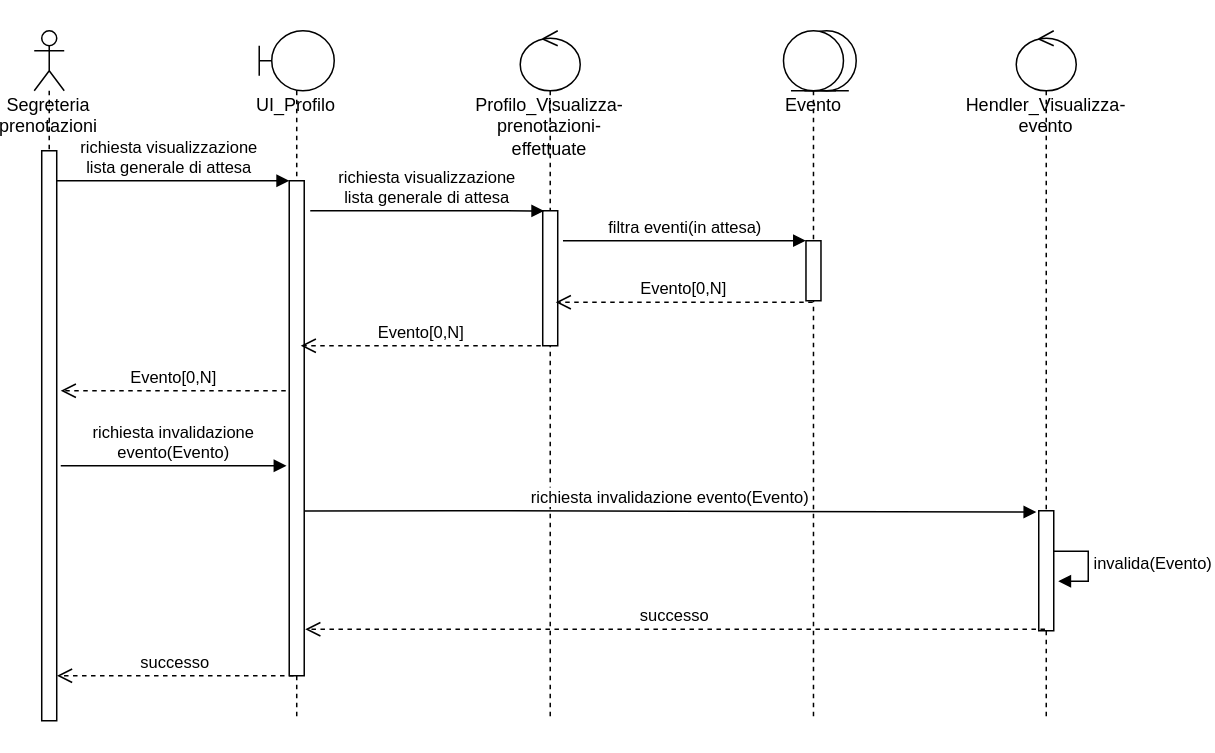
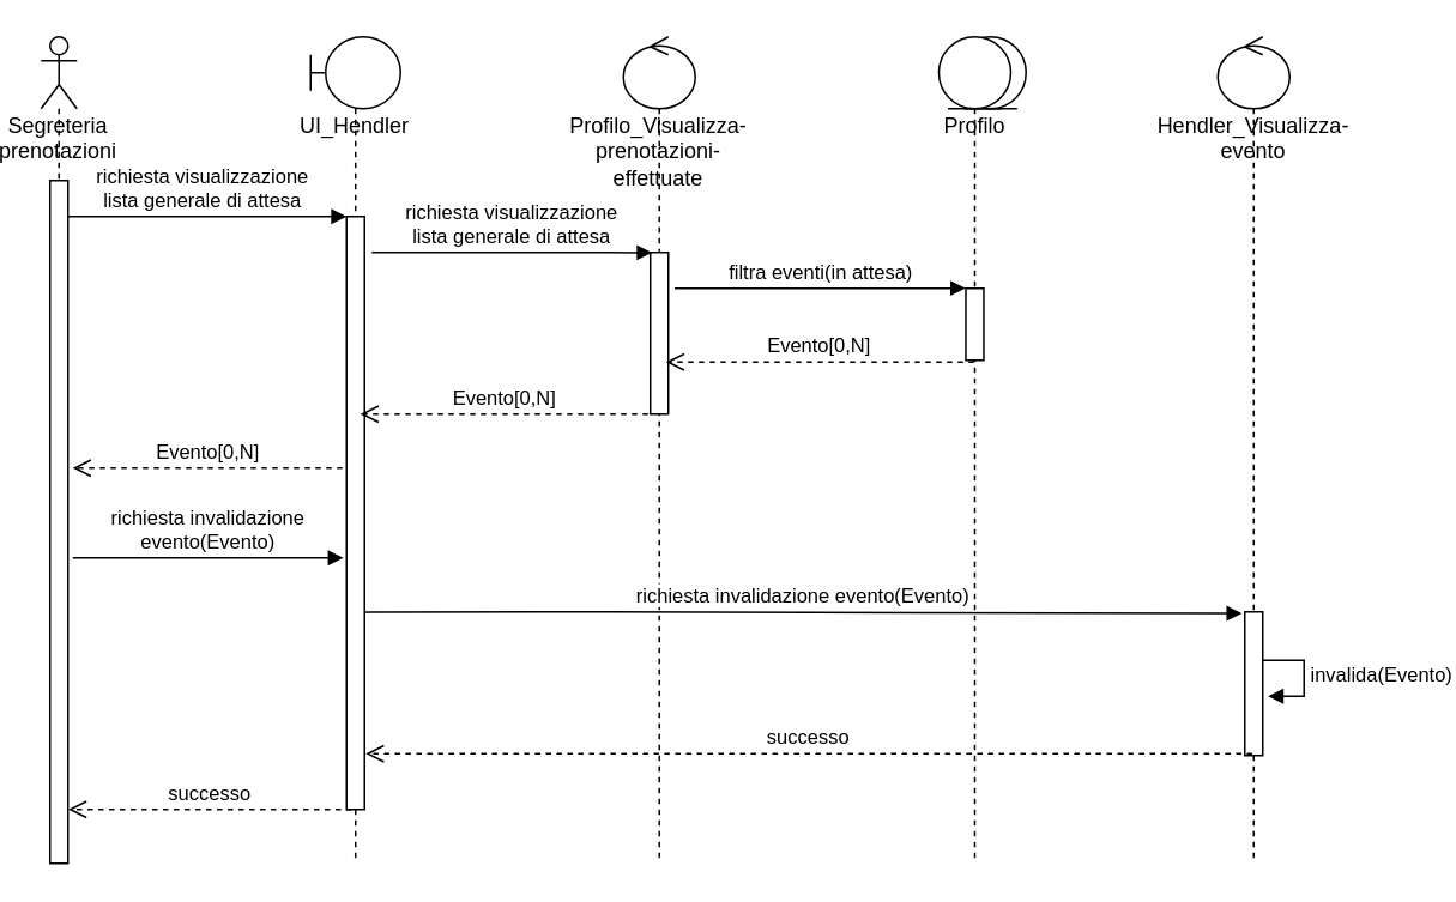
- <mxCell id="5" value="UI_Profilo" style="shape=umlLifeline;participant=umlBoundary;perimeter=lifelinePerimeter;whiteSpace=wrap;html=1;container=1;collapsible=0;recursiveResize=0;verticalAlign=top;spacingTop=36;outlineConnect=0;" vertex="1" parent="1"><mxGeometry x="170.32" y="20" width="50" height="460" as="geometry" /></mxCell>
+ <mxCell id="5" value="UI_Hendler" style="shape=umlLifeline;participant=umlBoundary;perimeter=lifelinePerimeter;whiteSpace=wrap;html=1;container=1;collapsible=0;recursiveResize=0;verticalAlign=top;spacingTop=36;outlineConnect=0;" vertex="1" parent="1"><mxGeometry x="170.32" y="20" width="50" height="460" as="geometry" /></mxCell>
- <mxCell id="7" value="Evento" style="shape=umlLifeline;participant=umlEntity;perimeter=lifelinePerimeter;whiteSpace=wrap;html=1;container=1;collapsible=0;recursiveResize=0;verticalAlign=top;spacingTop=36;outlineConnect=0;" vertex="1" parent="1"><mxGeometry x="519.82" y="20" width="40" height="460" as="geometry" /></mxCell>
+ <mxCell id="7" value="Profilo" style="shape=umlLifeline;participant=umlEntity;perimeter=lifelinePerimeter;whiteSpace=wrap;html=1;container=1;collapsible=0;recursiveResize=0;verticalAlign=top;spacingTop=36;outlineConnect=0;" vertex="1" parent="1"><mxGeometry x="519.82" y="20" width="40" height="460" as="geometry" /></mxCell>
